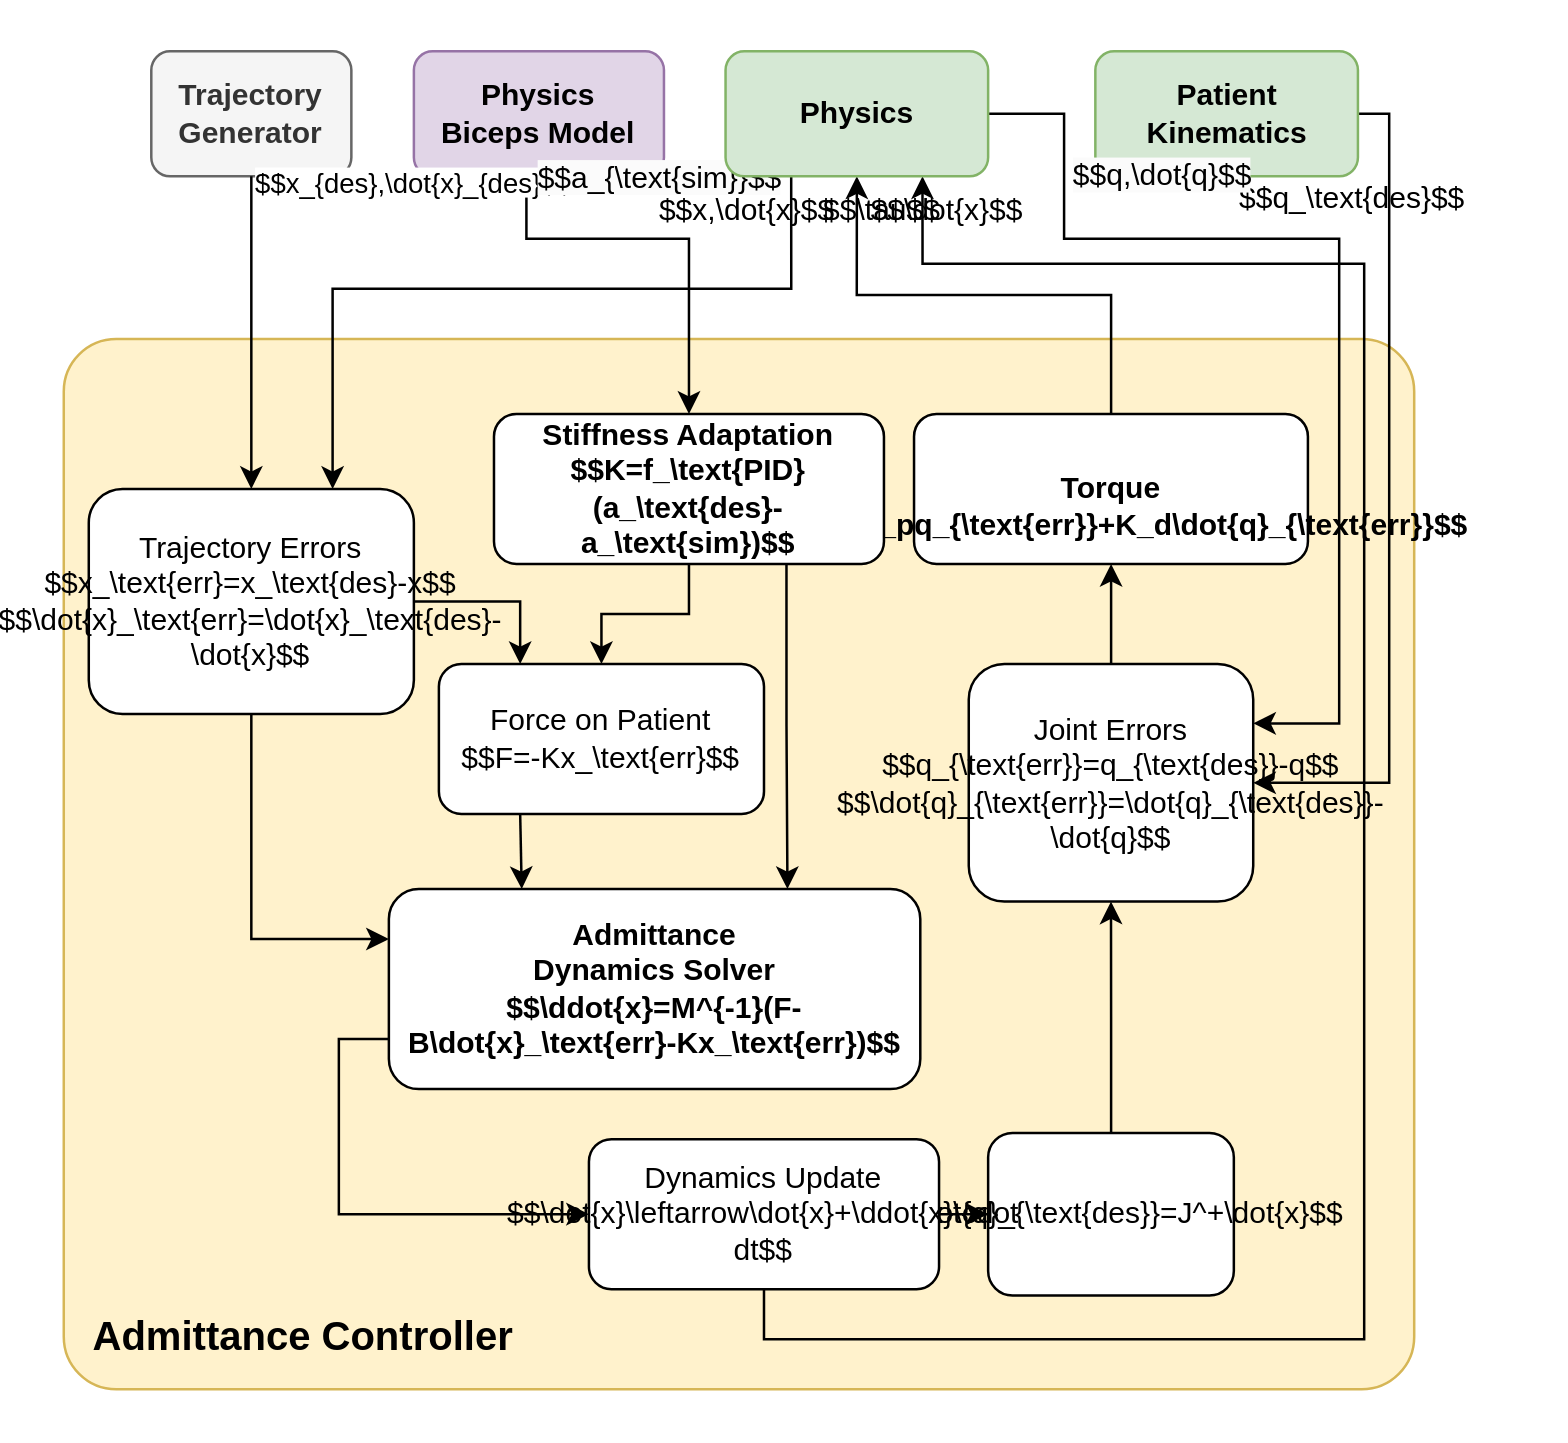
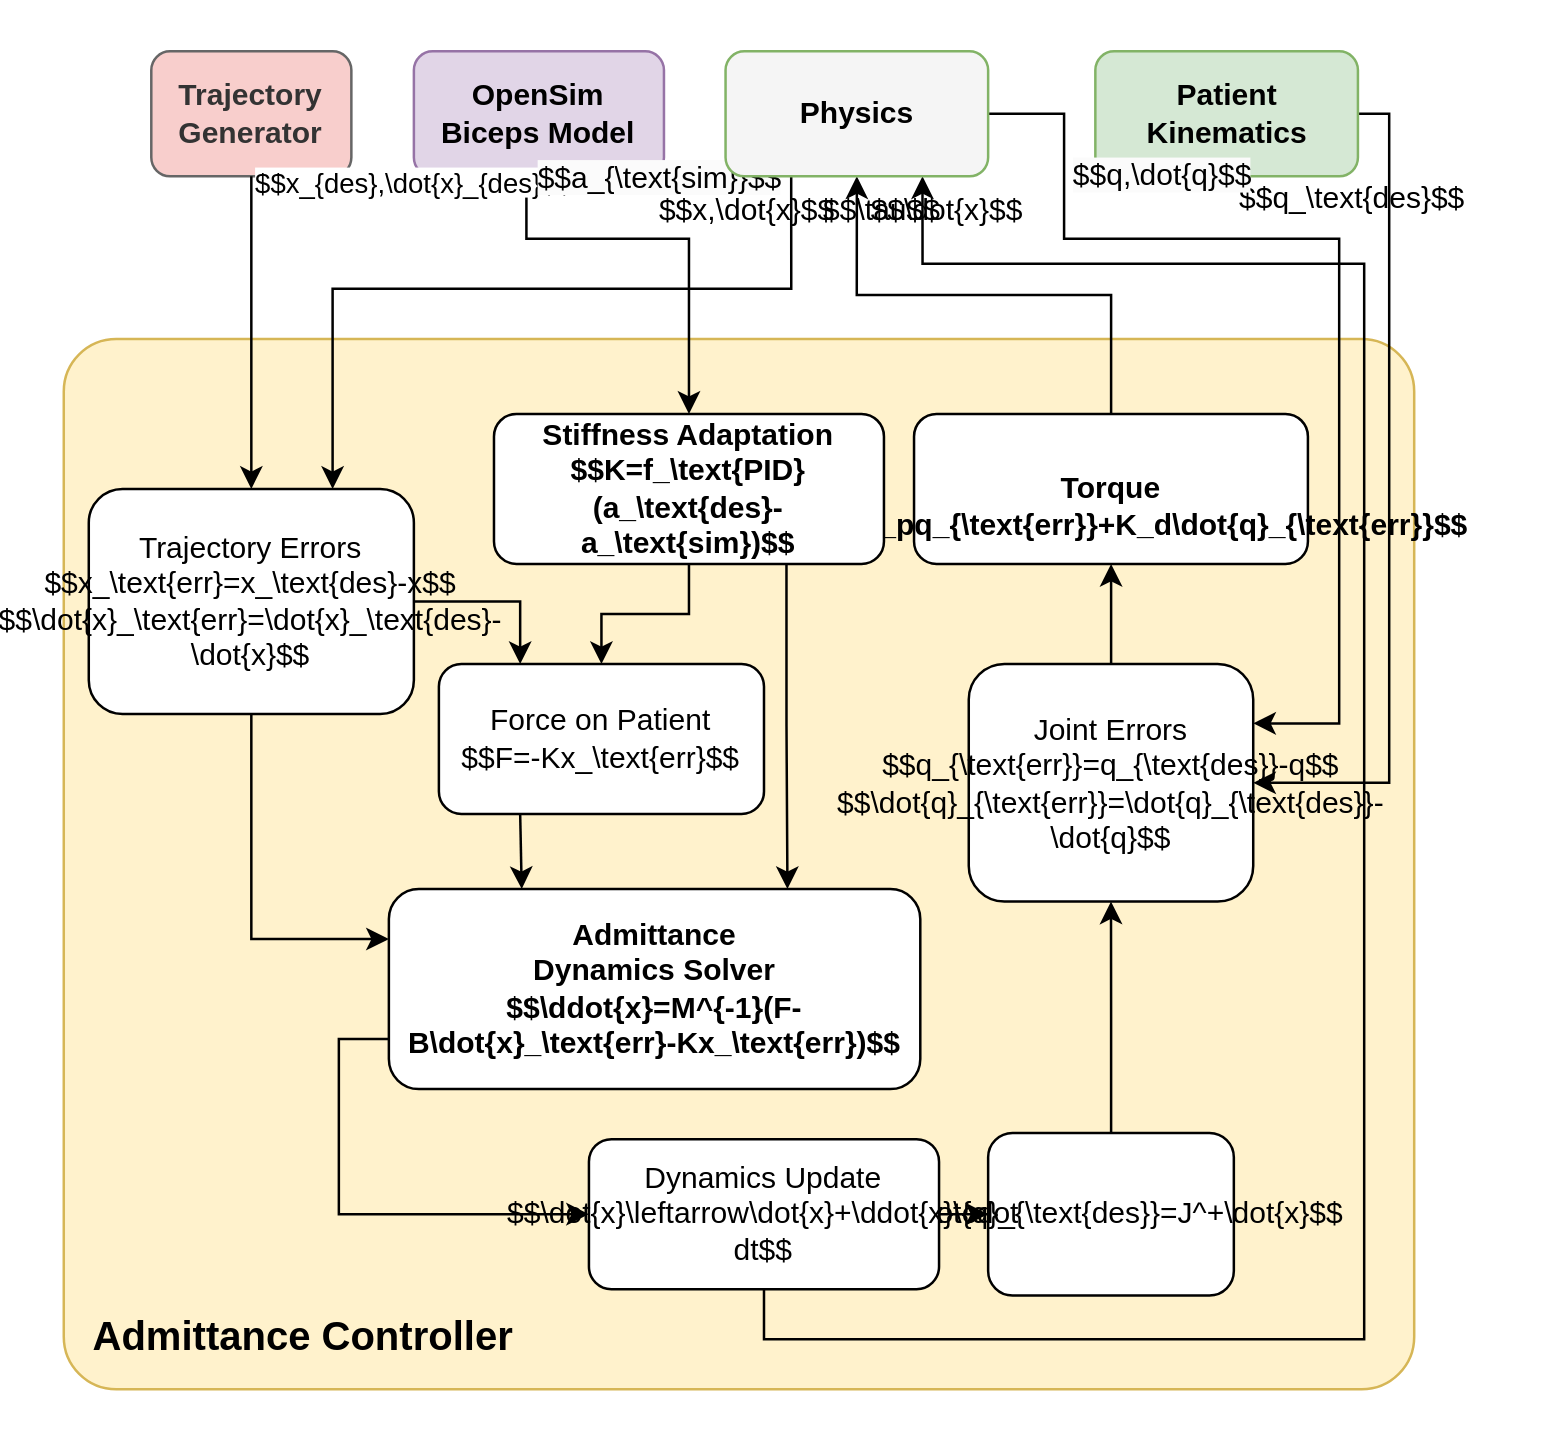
- <mxCell id="3" value="&lt;span&gt;Trajectory&lt;br&gt;Generator&lt;/span&gt;" style="rounded=1;whiteSpace=wrap;html=1;fillColor=#f5f5f5;fontColor=#333333;strokeColor=#666666;fontStyle=1" vertex="1" parent="1"><mxGeometry x="55" y="20" width="80" height="50" as="geometry" /></mxCell>
+ <mxCell id="3" value="&lt;span&gt;Trajectory&lt;br&gt;Generator&lt;/span&gt;" style="rounded=1;whiteSpace=wrap;html=1;fillColor=#f8cecc;fontColor=#333333;strokeColor=#666666;fontStyle=1;" vertex="1" parent="1"><mxGeometry x="55" y="20" width="80" height="50" as="geometry" /></mxCell>
- <mxCell id="5" value="&lt;b&gt;Physics&lt;br&gt;Biceps Model&lt;/b&gt;" style="rounded=1;whiteSpace=wrap;html=1;fillColor=#e1d5e7;strokeColor=#9673a6;" vertex="1" parent="1"><mxGeometry x="160" y="20" width="100" height="50" as="geometry" /></mxCell>
+ <mxCell id="5" value="&lt;b&gt;OpenSim&lt;br&gt;Biceps Model&lt;/b&gt;" style="rounded=1;whiteSpace=wrap;html=1;fillColor=#e1d5e7;strokeColor=#9673a6;" vertex="1" parent="1"><mxGeometry x="160" y="20" width="100" height="50" as="geometry" /></mxCell>
- <mxCell id="35" value="Physics" style="rounded=1;whiteSpace=wrap;html=1;fillColor=#d5e8d4;strokeColor=#82b366;fontStyle=1" vertex="1" parent="1"><mxGeometry x="284.63" y="20" width="105" height="50" as="geometry" /></mxCell>
+ <mxCell id="35" value="Physics" style="rounded=1;whiteSpace=wrap;html=1;fillColor=#f5f5f5;strokeColor=#82b366;fontStyle=1;" vertex="1" parent="1"><mxGeometry x="284.63" y="20" width="105" height="50" as="geometry" /></mxCell>
